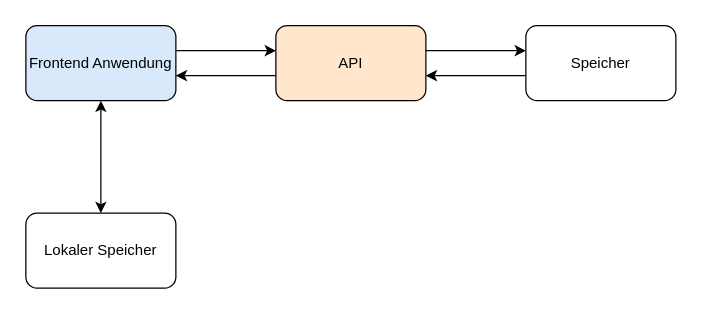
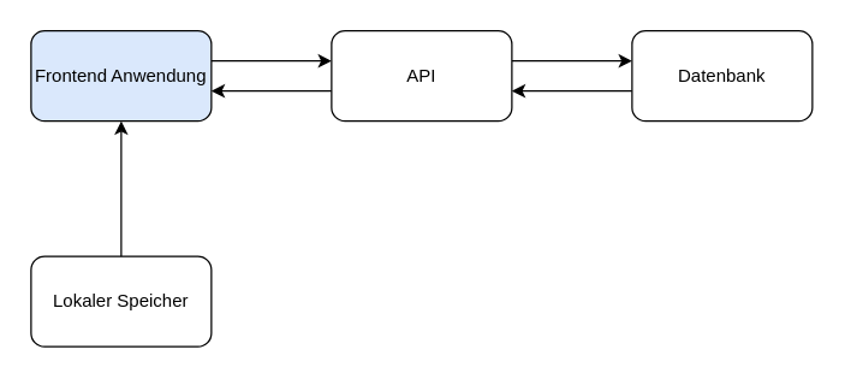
- <mxCell id="7" value="API" style="rounded=1;whiteSpace=wrap;html=1;fillColor=#ffe6cc;" vertex="1" parent="1"><mxGeometry x="220" y="20" width="120" height="60" as="geometry" /></mxCell>
+ <mxCell id="7" value="API" style="rounded=1;whiteSpace=wrap;html=1;" vertex="1" parent="1"><mxGeometry x="220" y="20" width="120" height="60" as="geometry" /></mxCell>
- <mxCell id="9" value="Speicher" style="rounded=1;whiteSpace=wrap;html=1;" vertex="1" parent="1"><mxGeometry x="420" y="20" width="120" height="60" as="geometry" /></mxCell>
+ <mxCell id="9" value="Datenbank" style="rounded=1;whiteSpace=wrap;html=1;" vertex="1" parent="1"><mxGeometry x="420" y="20" width="120" height="60" as="geometry" /></mxCell>
- <mxCell id="3" style="edgeStyle=orthogonalEdgeStyle;rounded=0;orthogonalLoop=1;jettySize=auto;html=1;startArrow=classic;startFill=1;" edge="1" parent="1" source="4" target="10"><mxGeometry relative="1" as="geometry"><Array as="points"><mxPoint x="80" y="130" /><mxPoint x="80" y="130" /></Array></mxGeometry></mxCell>
+ <mxCell id="3" style="edgeStyle=orthogonalEdgeStyle;rounded=0;orthogonalLoop=1;jettySize=auto;html=1;startArrow=classic;startFill=1;endArrow=none;" edge="1" parent="1" source="4" target="10"><mxGeometry relative="1" as="geometry"><Array as="points"><mxPoint x="80" y="130" /><mxPoint x="80" y="130" /></Array></mxGeometry></mxCell>
